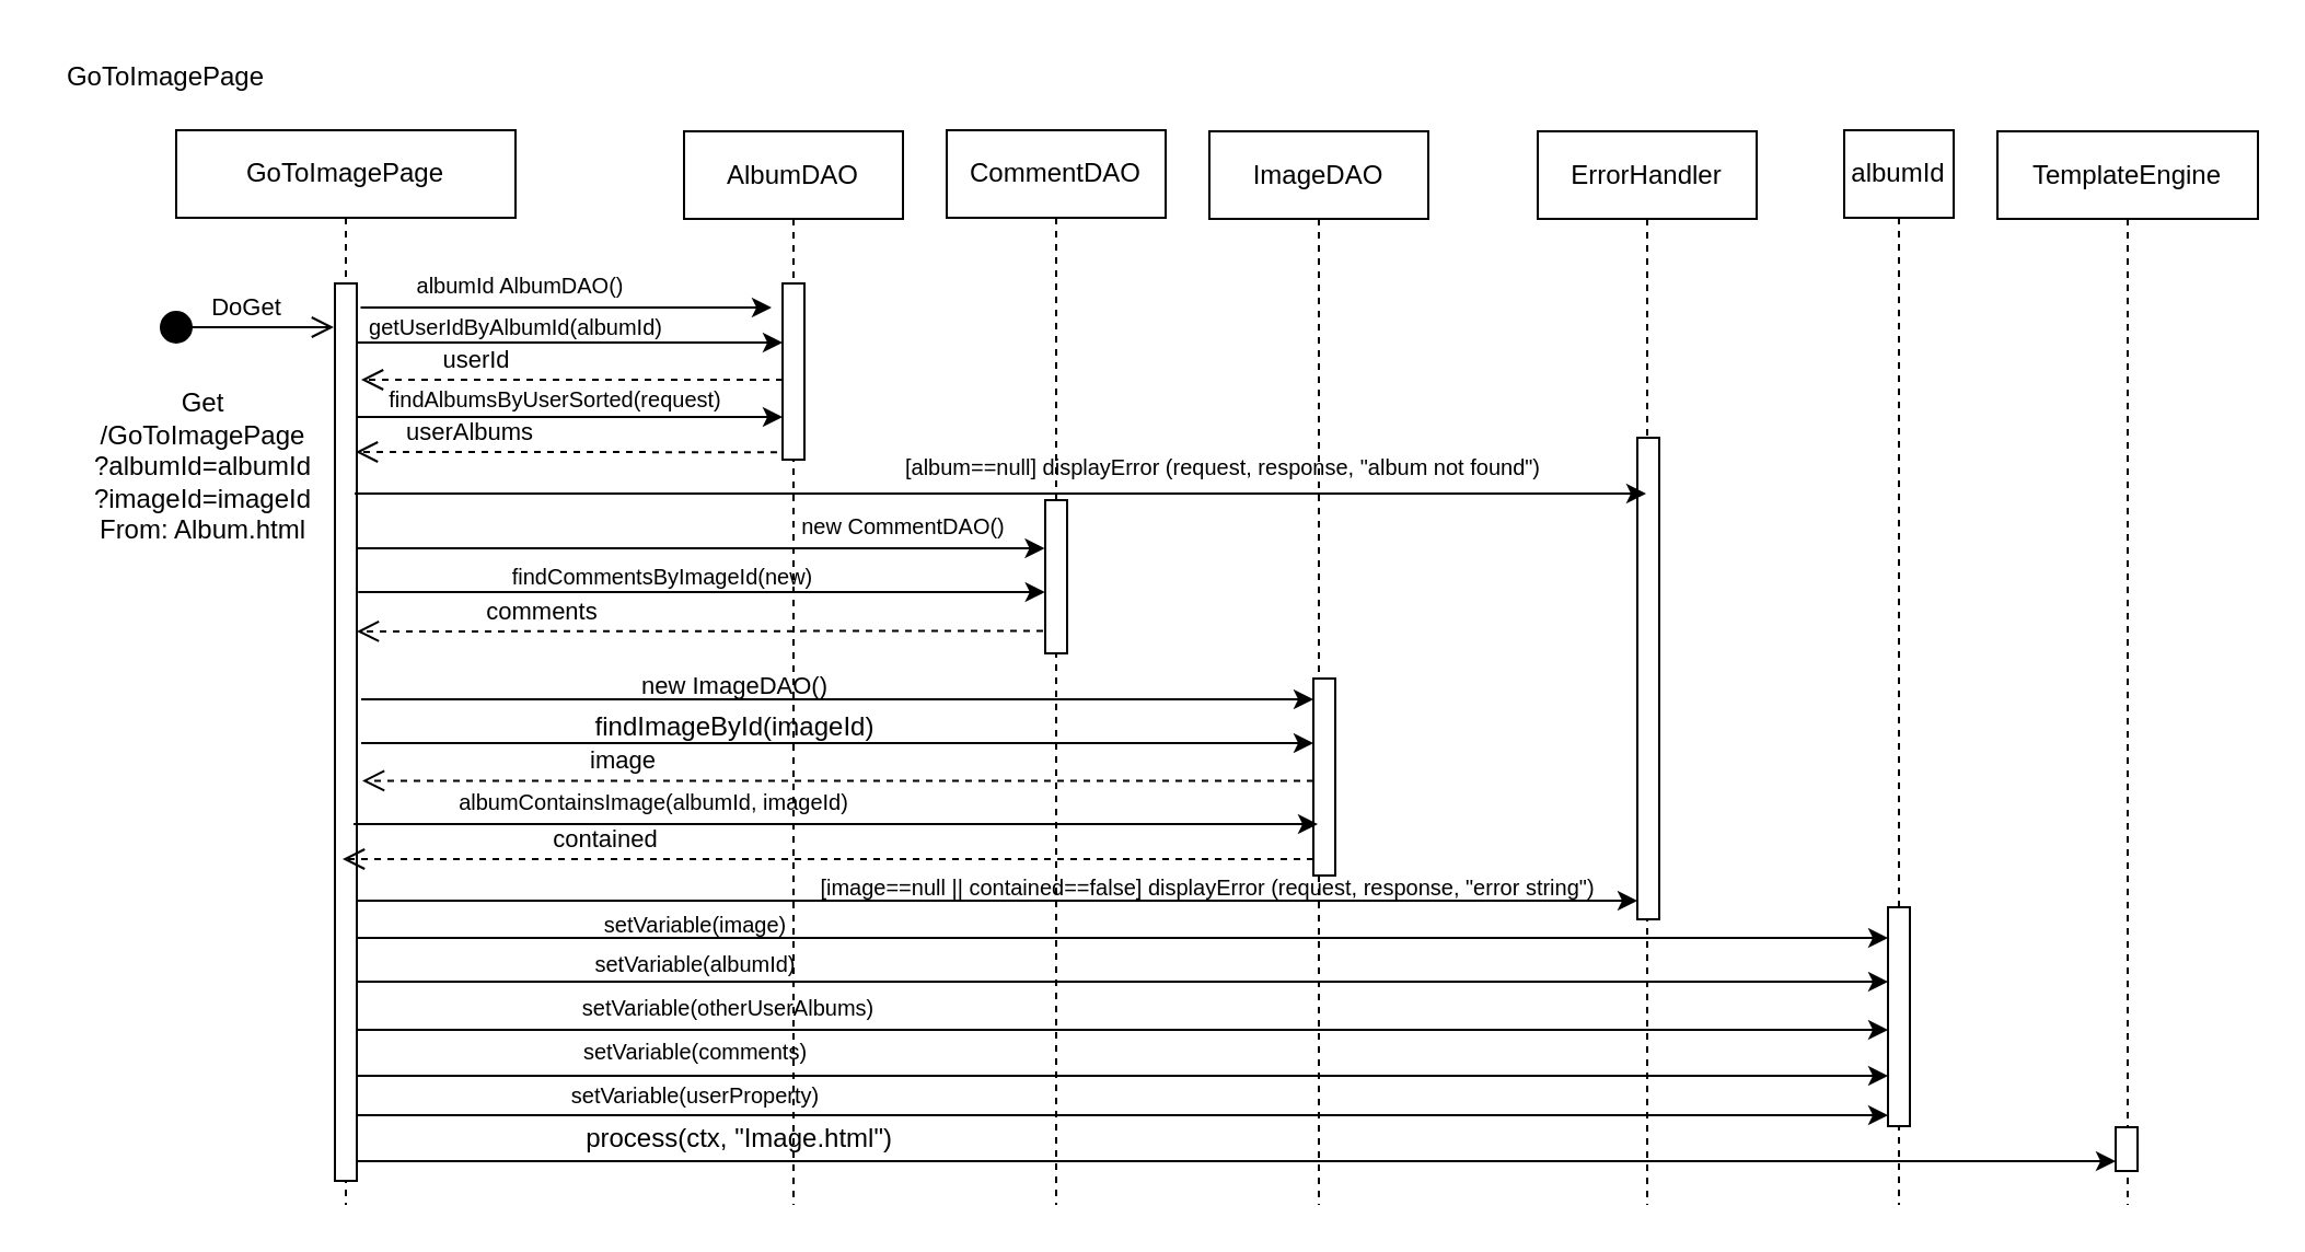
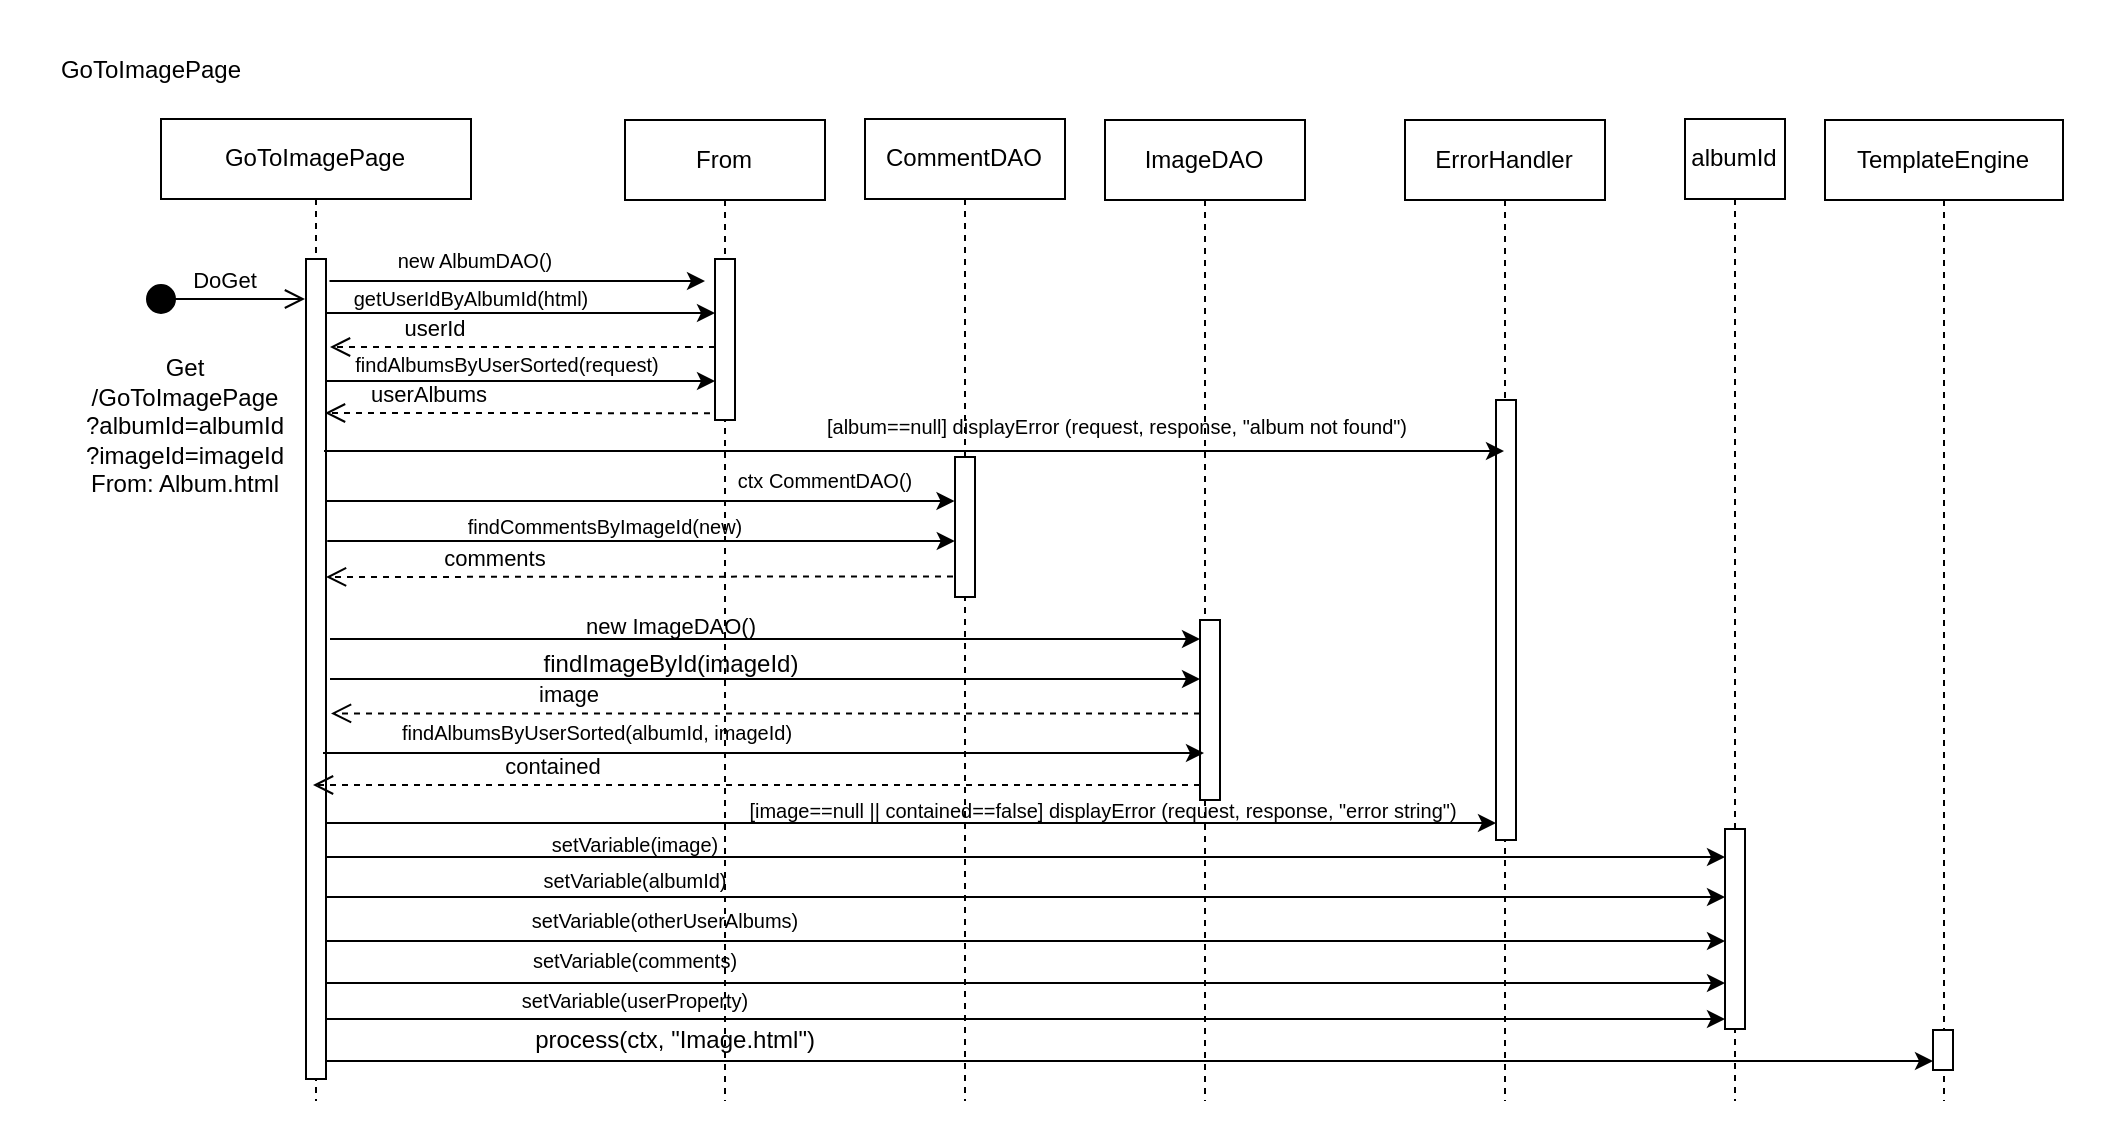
- <mxCell id="30" value="AlbumDAO" style="shape=umlLifeline;perimeter=lifelinePerimeter;whiteSpace=wrap;html=1;container=0;dropTarget=0;collapsible=0;recursiveResize=0;outlineConnect=0;portConstraint=eastwest;newEdgeStyle={&quot;edgeStyle&quot;:&quot;elbowEdgeStyle&quot;,&quot;elbow&quot;:&quot;vertical&quot;,&quot;curved&quot;:0,&quot;rounded&quot;:0};" parent="1" vertex="1"><mxGeometry x="312" y="59.5" width="100" height="490.5" as="geometry" /></mxCell>
+ <mxCell id="30" value="From" style="shape=umlLifeline;perimeter=lifelinePerimeter;whiteSpace=wrap;html=1;container=0;dropTarget=0;collapsible=0;recursiveResize=0;outlineConnect=0;portConstraint=eastwest;newEdgeStyle={&quot;edgeStyle&quot;:&quot;elbowEdgeStyle&quot;,&quot;elbow&quot;:&quot;vertical&quot;,&quot;curved&quot;:0,&quot;rounded&quot;:0};" parent="1" vertex="1"><mxGeometry x="312" y="59.5" width="100" height="490.5" as="geometry" /></mxCell>
- <mxCell id="33" value="&lt;font style=&quot;font-size: 10px;&quot;&gt;albumId AlbumDAO()&lt;/font&gt;" style="text;html=1;align=center;verticalAlign=middle;resizable=0;points=[];autosize=1;strokeColor=none;fillColor=none;" parent="1" vertex="1"><mxGeometry x="187" y="115" width="100" height="30" as="geometry" /></mxCell>
+ <mxCell id="33" value="&lt;font style=&quot;font-size: 10px;&quot;&gt;new AlbumDAO()&lt;/font&gt;" style="text;html=1;align=center;verticalAlign=middle;resizable=0;points=[];autosize=1;strokeColor=none;fillColor=none;" parent="1" vertex="1"><mxGeometry x="187" y="115" width="100" height="30" as="geometry" /></mxCell>
- <mxCell id="35" value="&lt;span style=&quot;font-size: 10px;&quot;&gt;getUserIdByAlbumId(albumId)&lt;/span&gt;" style="text;html=1;align=center;verticalAlign=middle;resizable=0;points=[];autosize=1;strokeColor=none;fillColor=none;" parent="1" vertex="1"><mxGeometry x="154.75" y="134" width="160" height="30" as="geometry" /></mxCell>
+ <mxCell id="35" value="&lt;span style=&quot;font-size: 10px;&quot;&gt;getUserIdByAlbumId(html)&lt;/span&gt;" style="text;html=1;align=center;verticalAlign=middle;resizable=0;points=[];autosize=1;strokeColor=none;fillColor=none;" parent="1" vertex="1"><mxGeometry x="154.75" y="134" width="160" height="30" as="geometry" /></mxCell>
- <mxCell id="43" value="&lt;span style=&quot;font-size: 10px;&quot;&gt;new CommentDAO()&lt;/span&gt;" style="text;html=1;align=center;verticalAlign=middle;resizable=0;points=[];autosize=1;strokeColor=none;fillColor=none;" parent="1" vertex="1"><mxGeometry x="352" y="225" width="120" height="30" as="geometry" /></mxCell>
+ <mxCell id="43" value="&lt;span style=&quot;font-size: 10px;&quot;&gt;ctx CommentDAO()&lt;/span&gt;" style="text;html=1;align=center;verticalAlign=middle;resizable=0;points=[];autosize=1;strokeColor=none;fillColor=none;" parent="1" vertex="1"><mxGeometry x="352" y="225" width="120" height="30" as="geometry" /></mxCell>
- <mxCell id="52" value="&lt;span style=&quot;font-size: 10px;&quot;&gt;albumContainsImage(albumId, imageId)&lt;/span&gt;" style="text;html=1;align=center;verticalAlign=middle;resizable=0;points=[];autosize=1;strokeColor=none;fillColor=none;" vertex="1" parent="1"><mxGeometry x="198" y="351" width="200" height="30" as="geometry" /></mxCell>
+ <mxCell id="52" value="&lt;span style=&quot;font-size: 10px;&quot;&gt;findAlbumsByUserSorted(albumId, imageId)&lt;/span&gt;" style="text;html=1;align=center;verticalAlign=middle;resizable=0;points=[];autosize=1;strokeColor=none;fillColor=none;" vertex="1" parent="1"><mxGeometry x="198" y="351" width="200" height="30" as="geometry" /></mxCell>
